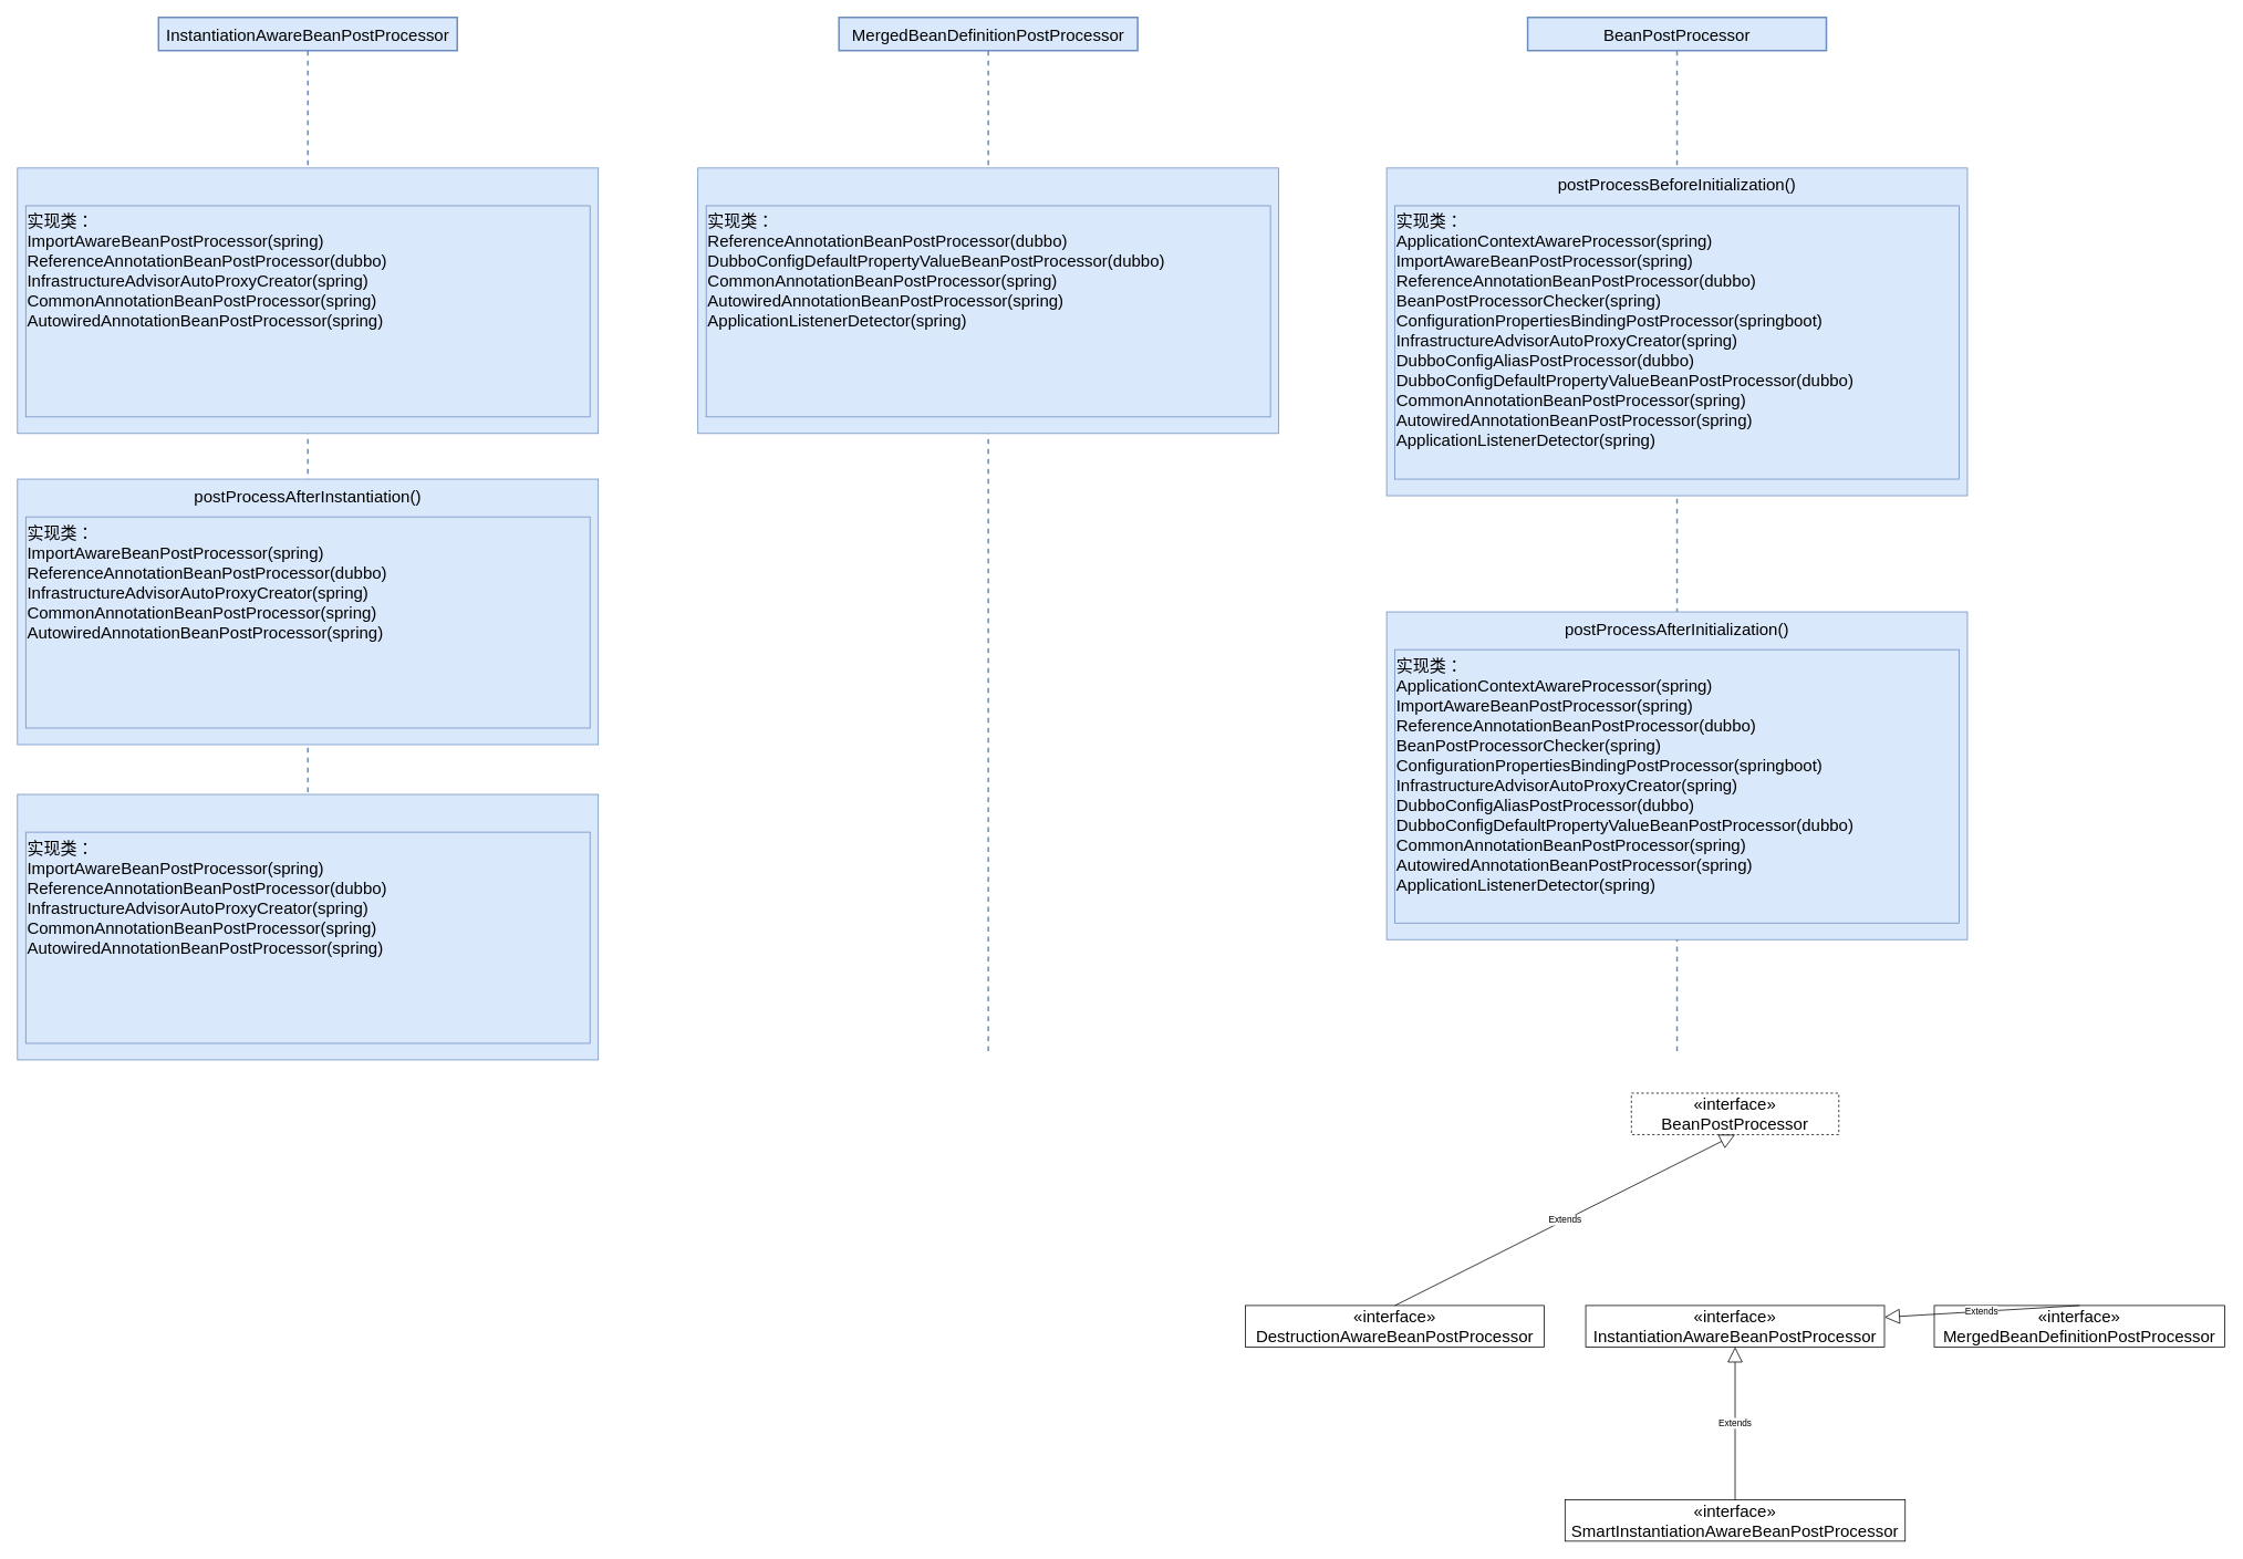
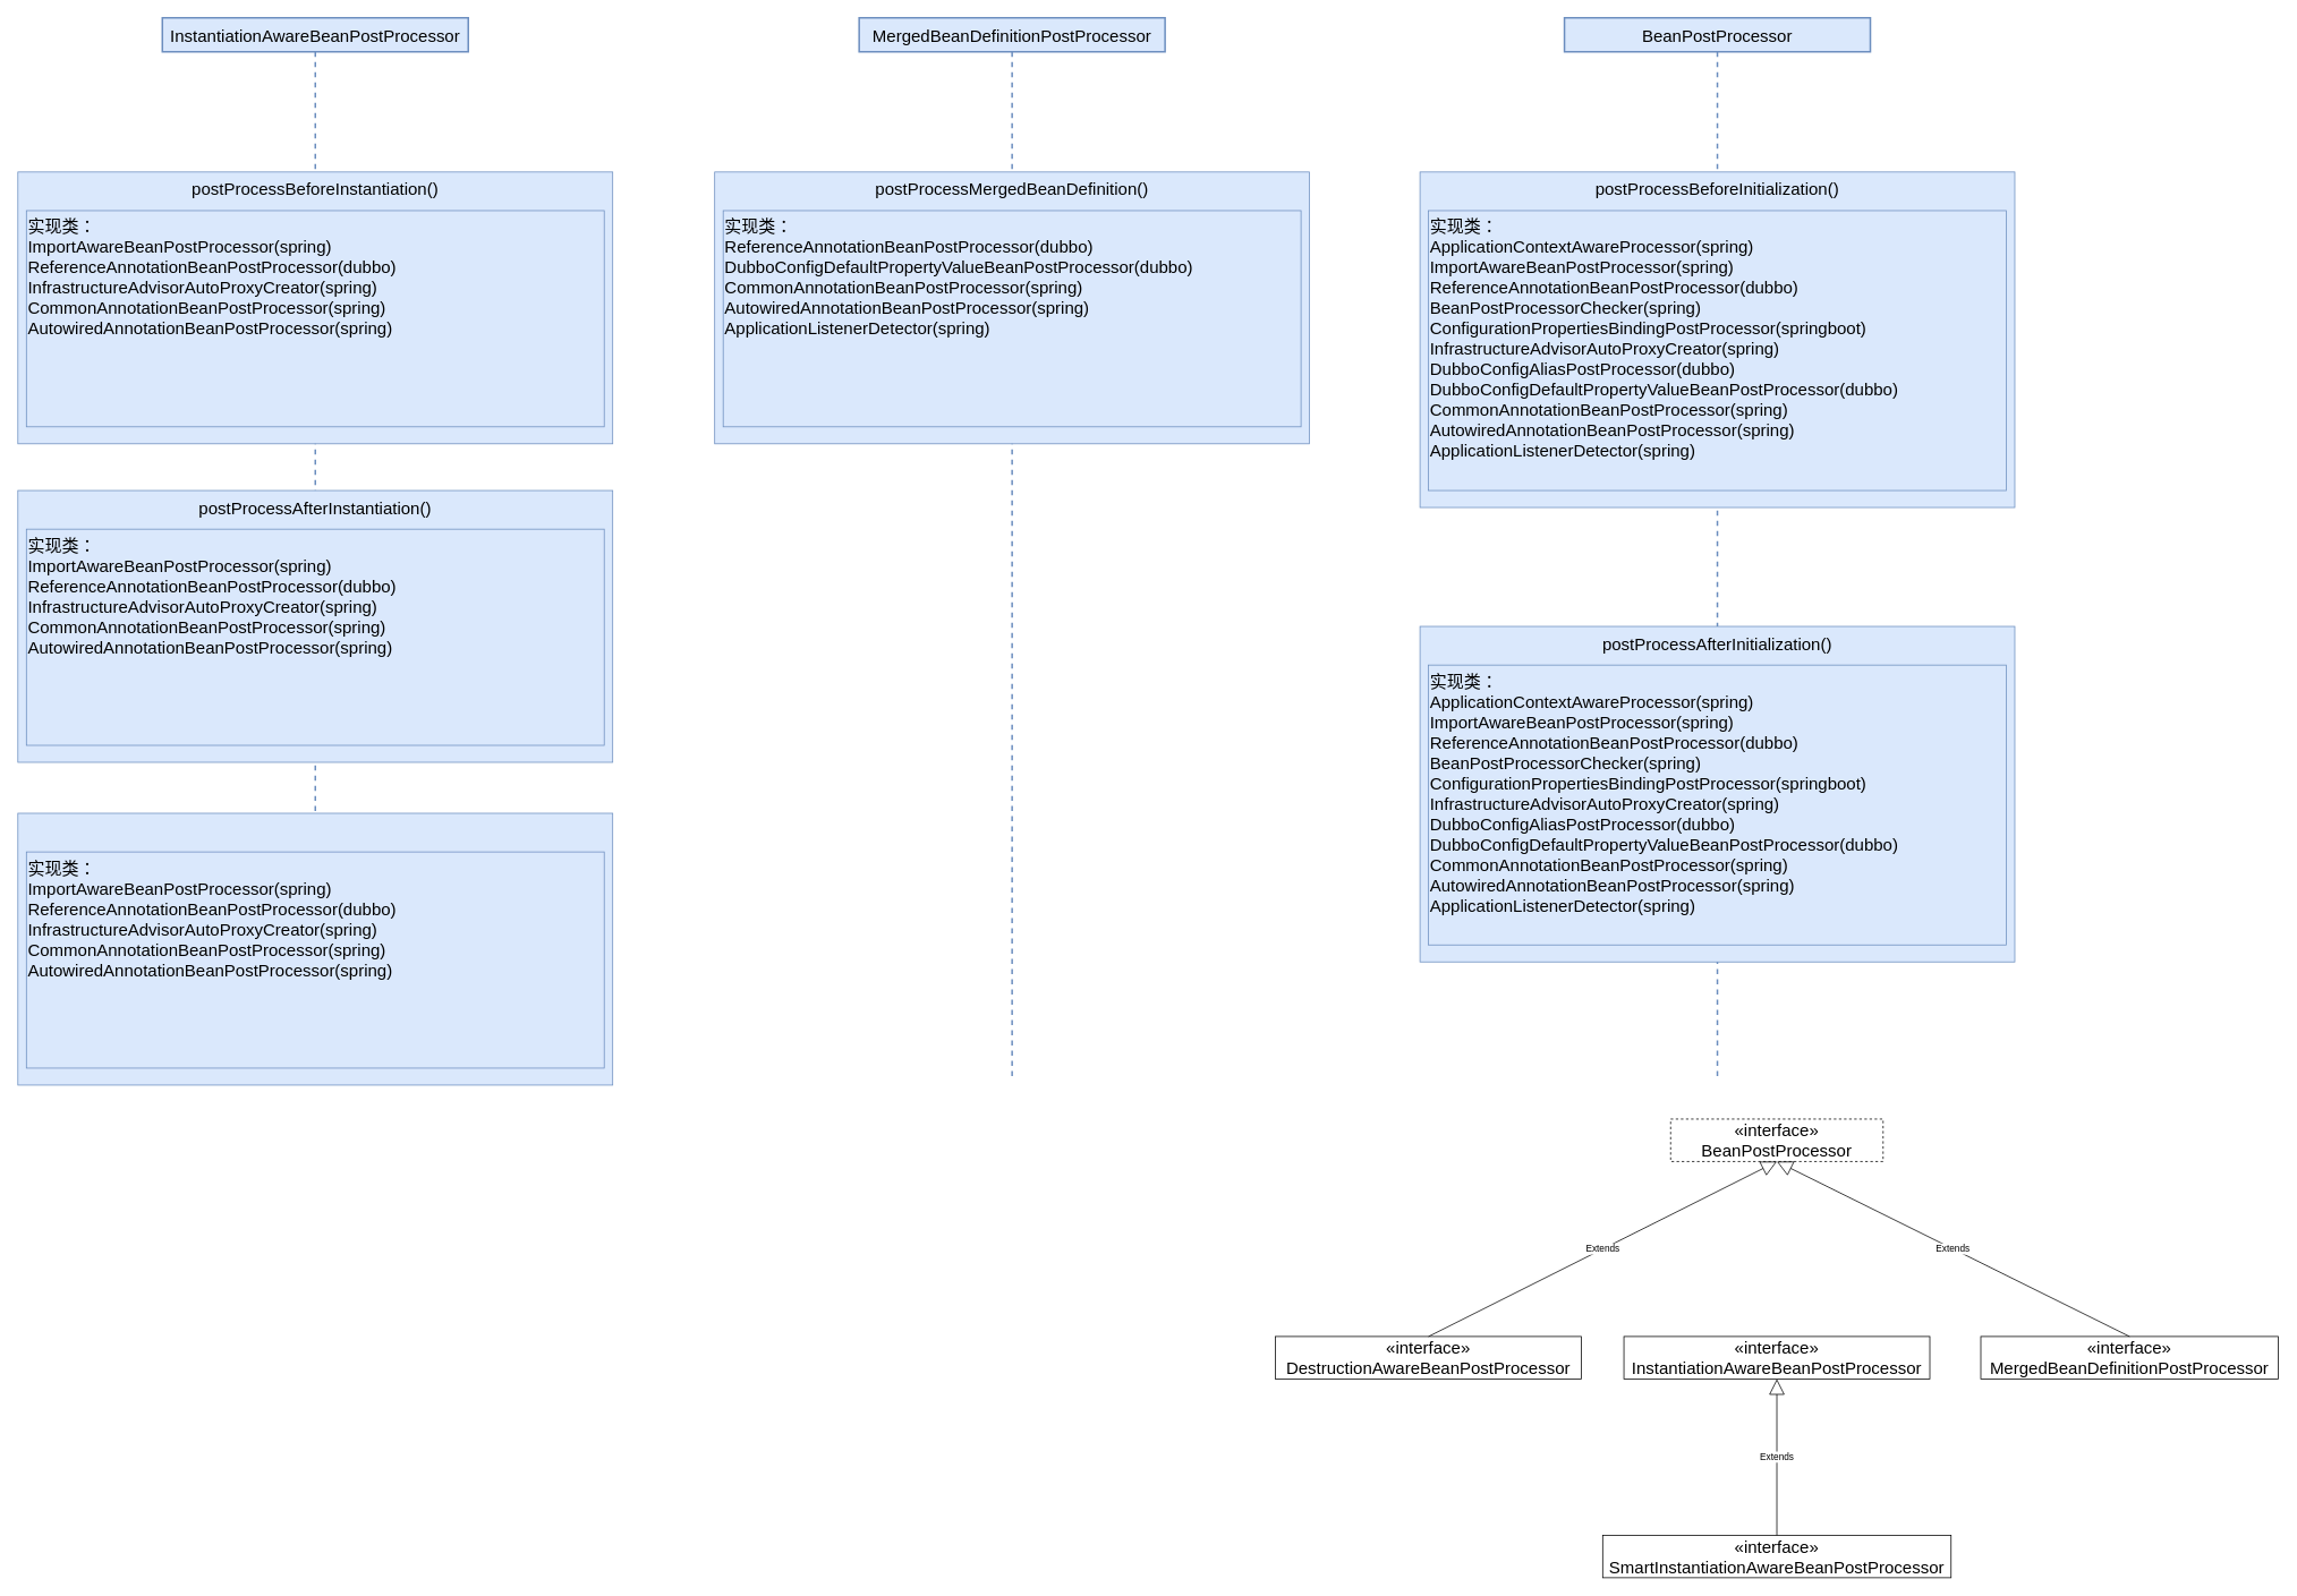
+ <mxCell id="4" value="&lt;span style=&quot;font-size: 20px;&quot;&gt;postProcessBeforeInstantiation()&lt;/span&gt;" style="text;html=1;align=center;verticalAlign=middle;whiteSpace=wrap;rounded=0;" parent="1" vertex="1"><mxGeometry x="210" y="207" width="320" height="30" as="geometry" /></mxCell>
+ <mxCell id="8" value="&lt;span style=&quot;font-size: 20px;&quot;&gt;postProcessMergedBeanDefinition()&lt;/span&gt;" style="text;html=1;align=center;verticalAlign=middle;whiteSpace=wrap;rounded=0;" parent="1" vertex="1"><mxGeometry x="1030" y="207" width="320" height="30" as="geometry" /></mxCell>
- <mxCell id="28" value="Extends" style="endArrow=block;endSize=16;endFill=0;html=1;rounded=0;exitX=0.5;exitY=0;exitDx=0;exitDy=0;" edge="1" parent="1" source="25" target="24"><mxGeometry width="160" relative="1" as="geometry"><mxPoint x="2500" y="1387" as="sourcePoint" /><mxPoint x="2660" y="1387" as="targetPoint" /></mxGeometry></mxCell>
+ <mxCell id="28" value="Extends" style="endArrow=block;endSize=16;endFill=0;html=1;rounded=0;exitX=0.5;exitY=0;exitDx=0;exitDy=0;entryX=0.5;entryY=1;entryDx=0;entryDy=0;" edge="1" parent="1" source="25" target="22"><mxGeometry width="160" relative="1" as="geometry"><mxPoint x="2500" y="1387" as="sourcePoint" /><mxPoint x="2660" y="1387" as="targetPoint" /></mxGeometry></mxCell>
